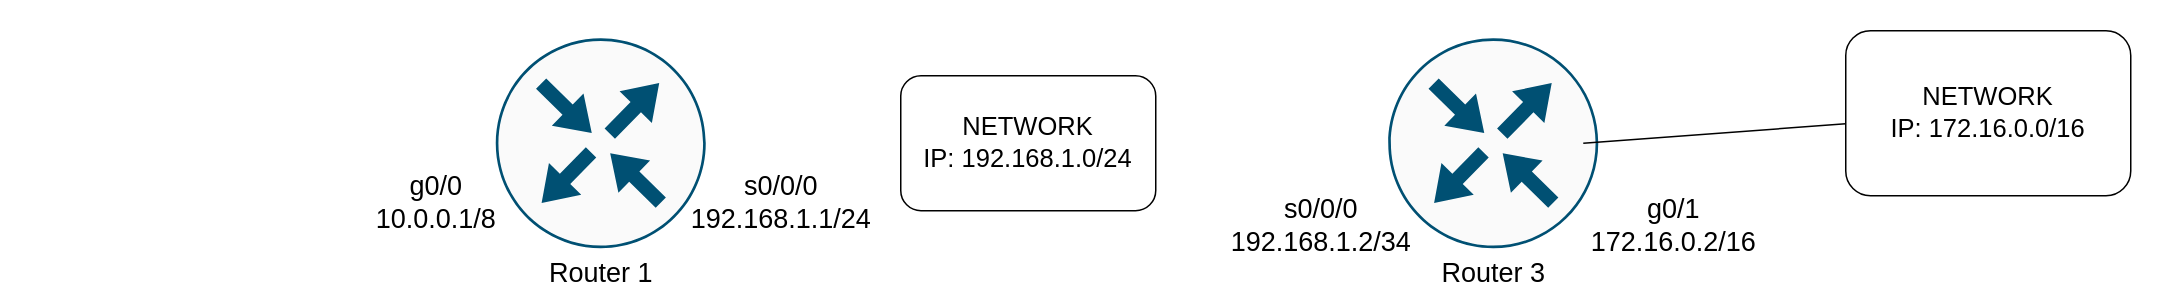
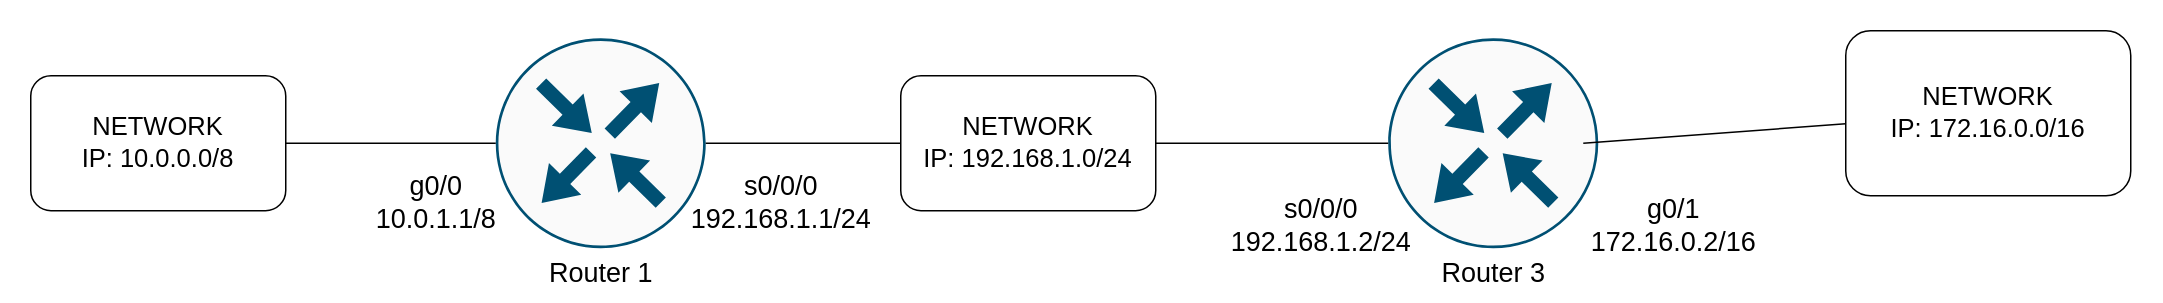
+ <mxCell id="5" value="&lt;div&gt;&lt;font style=&quot;font-size: 17px;&quot;&gt;NETWORK&lt;br&gt;&lt;/font&gt;&lt;/div&gt;&lt;font style=&quot;font-size: 17px;&quot;&gt;IP: 10.0.0.0/8&lt;/font&gt;" style="rounded=1;whiteSpace=wrap;html=1;" vertex="1" parent="1"><mxGeometry x="20" y="50" width="170" height="90" as="geometry" /></mxCell>
+ <mxCell id="7" value="" style="endArrow=none;html=1;rounded=0;exitX=1;exitY=0.5;exitDx=0;exitDy=0;entryX=0;entryY=0.5;entryDx=0;entryDy=0;entryPerimeter=0;" edge="1" parent="1" source="5" target="2"><mxGeometry width="50" height="50" relative="1" as="geometry"><mxPoint x="360" y="170" as="sourcePoint" /><mxPoint x="410" y="120" as="targetPoint" /></mxGeometry></mxCell>
+ <mxCell id="8" value="" style="endArrow=none;html=1;rounded=0;exitX=1;exitY=0.5;exitDx=0;exitDy=0;exitPerimeter=0;" edge="1" parent="1" source="2" target="4"><mxGeometry width="50" height="50" relative="1" as="geometry"><mxPoint x="510" y="190" as="sourcePoint" /><mxPoint x="520" y="180" as="targetPoint" /></mxGeometry></mxCell>
+ <mxCell id="9" value="" style="endArrow=none;html=1;rounded=0;exitX=1;exitY=0.5;exitDx=0;exitDy=0;entryX=0;entryY=0.5;entryDx=0;entryDy=0;entryPerimeter=0;" edge="1" parent="1" source="4" target="3"><mxGeometry width="50" height="50" relative="1" as="geometry"><mxPoint x="825" y="210" as="sourcePoint" /><mxPoint x="915" y="210" as="targetPoint" /></mxGeometry></mxCell>
- <mxCell id="11" value="&lt;font style=&quot;font-size: 18px;&quot;&gt;g0/0&lt;/font&gt;&lt;div style=&quot;font-size: 18px;&quot;&gt;&lt;font style=&quot;font-size: 18px;&quot;&gt;10.0.0.1/8&lt;/font&gt;&lt;/div&gt;" style="text;html=1;align=center;verticalAlign=middle;resizable=0;points=[];autosize=1;strokeColor=none;fillColor=none;" vertex="1" parent="1"><mxGeometry y="105" width="100" height="60" as="geometry" x="240" /></mxCell>
+ <mxCell id="11" value="&lt;font style=&quot;font-size: 18px;&quot;&gt;g0/0&lt;/font&gt;&lt;div style=&quot;font-size: 18px;&quot;&gt;&lt;font style=&quot;font-size: 18px;&quot;&gt;10.0.1.1/8&lt;/font&gt;&lt;/div&gt;" style="text;html=1;align=center;verticalAlign=middle;resizable=0;points=[];autosize=1;strokeColor=none;fillColor=none;" vertex="1" parent="1"><mxGeometry y="105" width="100" height="60" as="geometry" x="240" /></mxCell>
- <mxCell id="13" value="&lt;font style=&quot;font-size: 18px;&quot;&gt;s0/0/0&lt;/font&gt;&lt;div style=&quot;font-size: 18px;&quot;&gt;&lt;font style=&quot;font-size: 18px;&quot;&gt;192.168.1.2/34&lt;/font&gt;&lt;/div&gt;" style="text;html=1;align=center;verticalAlign=middle;resizable=0;points=[];autosize=1;strokeColor=none;fillColor=none;" vertex="1" parent="1"><mxGeometry x="810" y="120" width="140" height="60" as="geometry" /></mxCell>
+ <mxCell id="13" value="&lt;font style=&quot;font-size: 18px;&quot;&gt;s0/0/0&lt;/font&gt;&lt;div style=&quot;font-size: 18px;&quot;&gt;&lt;font style=&quot;font-size: 18px;&quot;&gt;192.168.1.2/24&lt;/font&gt;&lt;/div&gt;" style="text;html=1;align=center;verticalAlign=middle;resizable=0;points=[];autosize=1;strokeColor=none;fillColor=none;" vertex="1" parent="1"><mxGeometry x="810" y="120" width="140" height="60" as="geometry" /></mxCell>
